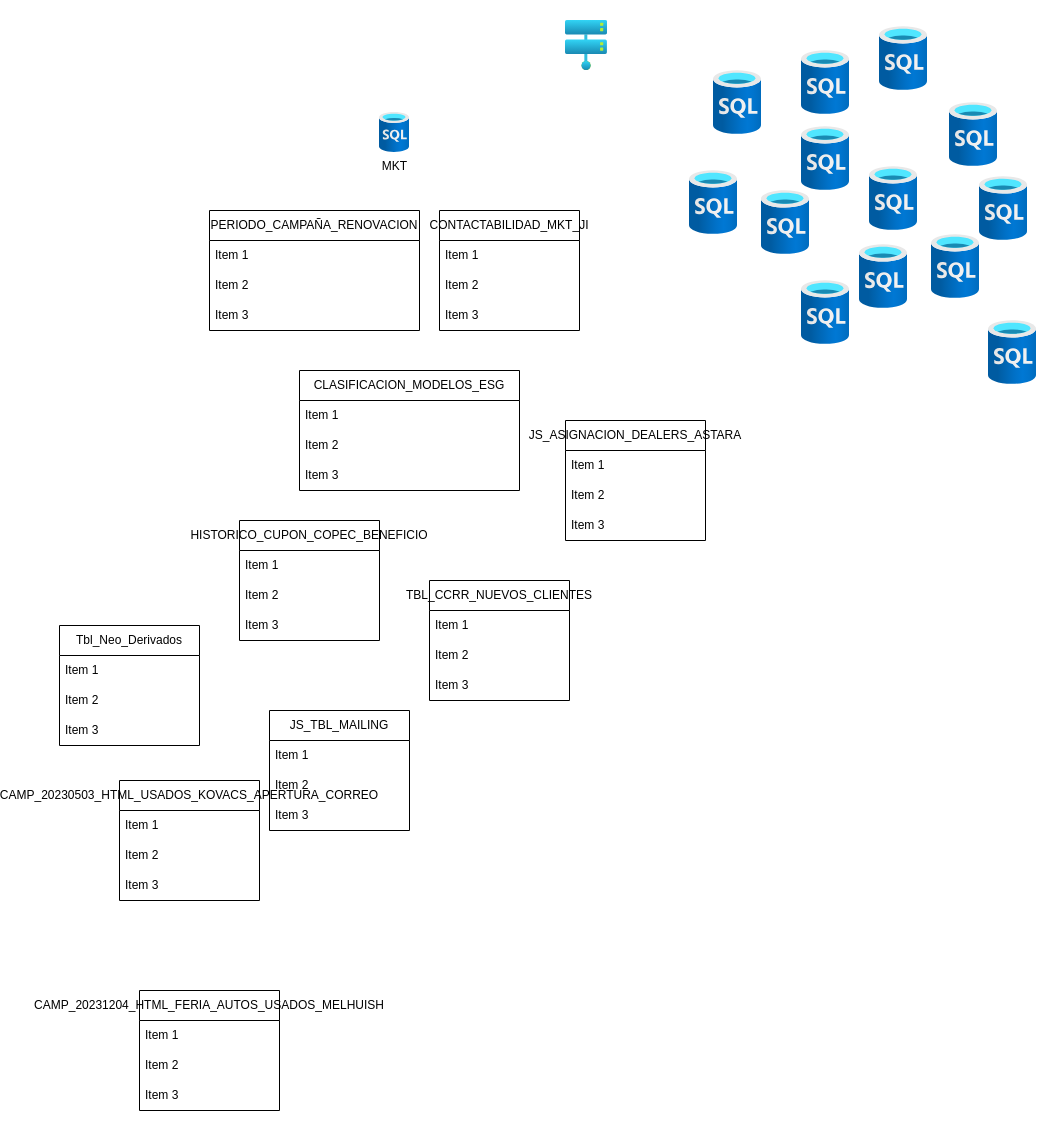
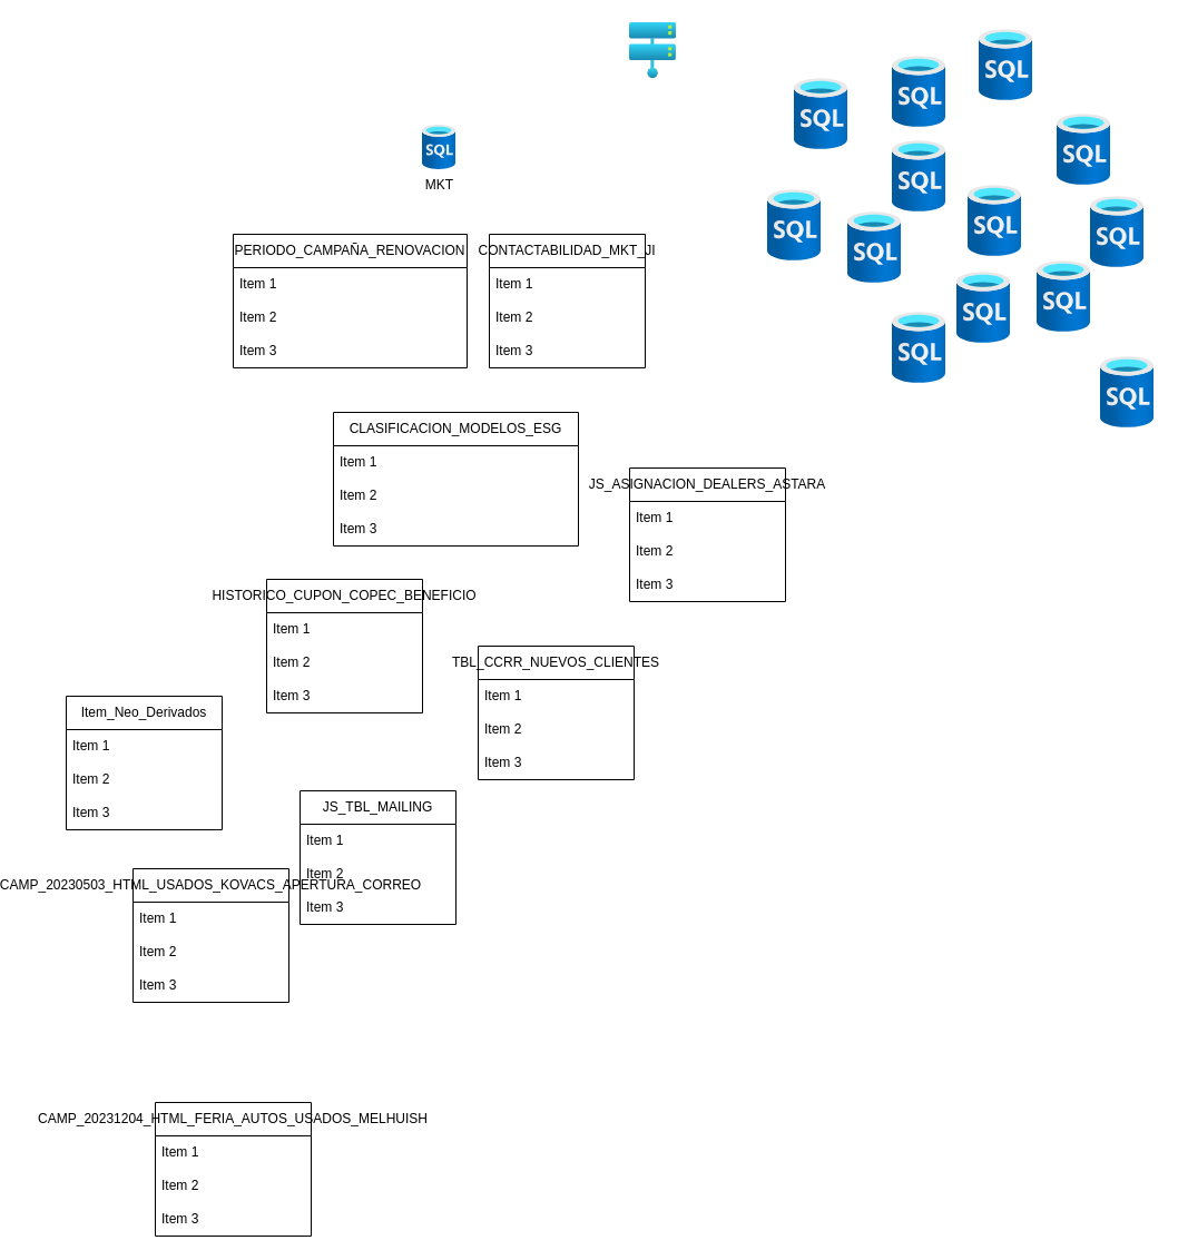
- <mxCell id="45" value="Tbl_Neo_Derivados" style="swimlane;fontStyle=0;childLayout=stackLayout;horizontal=1;startSize=30;horizontalStack=0;resizeParent=1;resizeParentMax=0;resizeLast=0;collapsible=1;marginBottom=0;whiteSpace=wrap;html=1;" vertex="1" parent="1"><mxGeometry x="20" y="625" width="140" height="120" as="geometry" /></mxCell>
+ <mxCell id="45" value="Item_Neo_Derivados" style="swimlane;fontStyle=0;childLayout=stackLayout;horizontal=1;startSize=30;horizontalStack=0;resizeParent=1;resizeParentMax=0;resizeLast=0;collapsible=1;marginBottom=0;whiteSpace=wrap;html=1;" vertex="1" parent="1"><mxGeometry x="20" y="625" width="140" height="120" as="geometry" /></mxCell>
